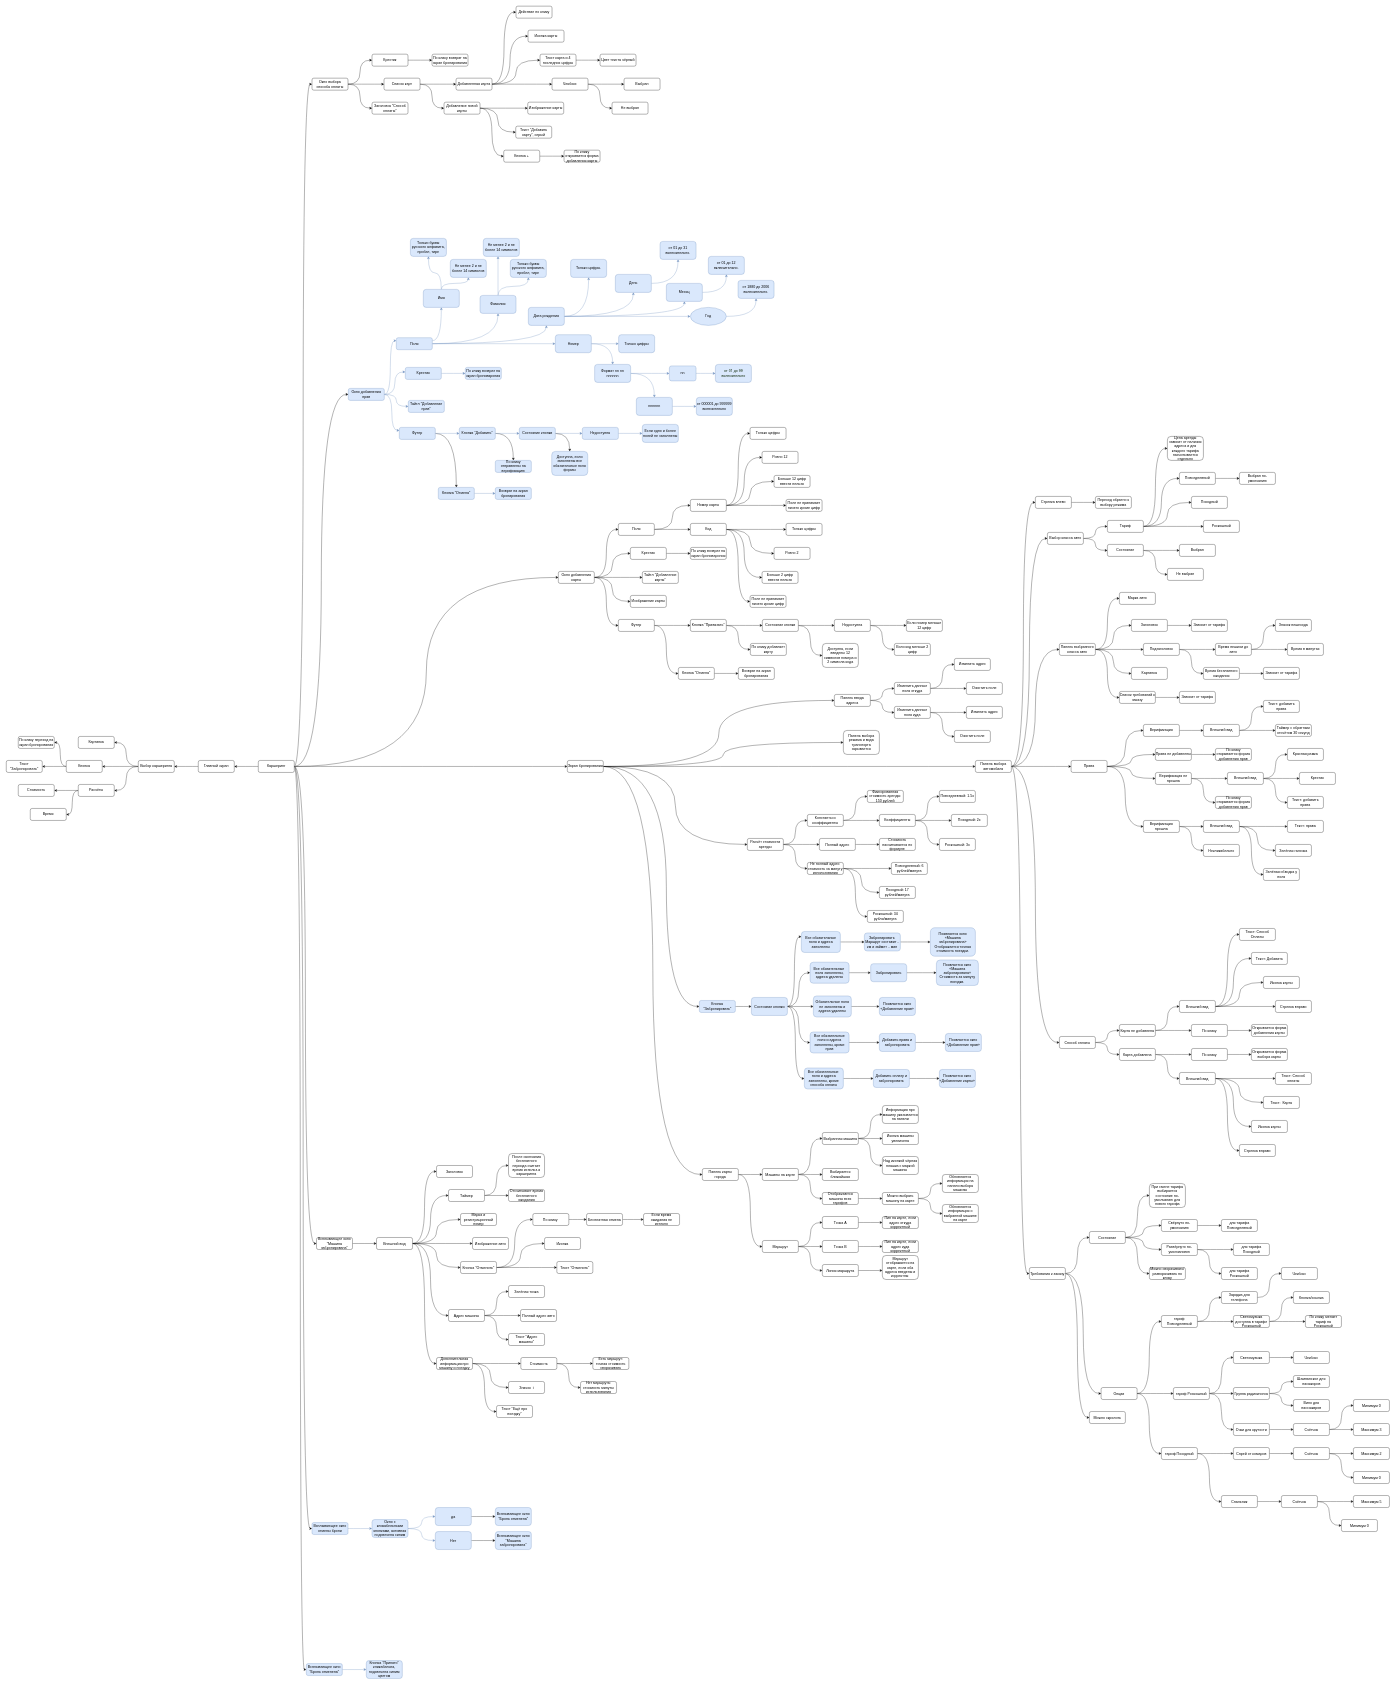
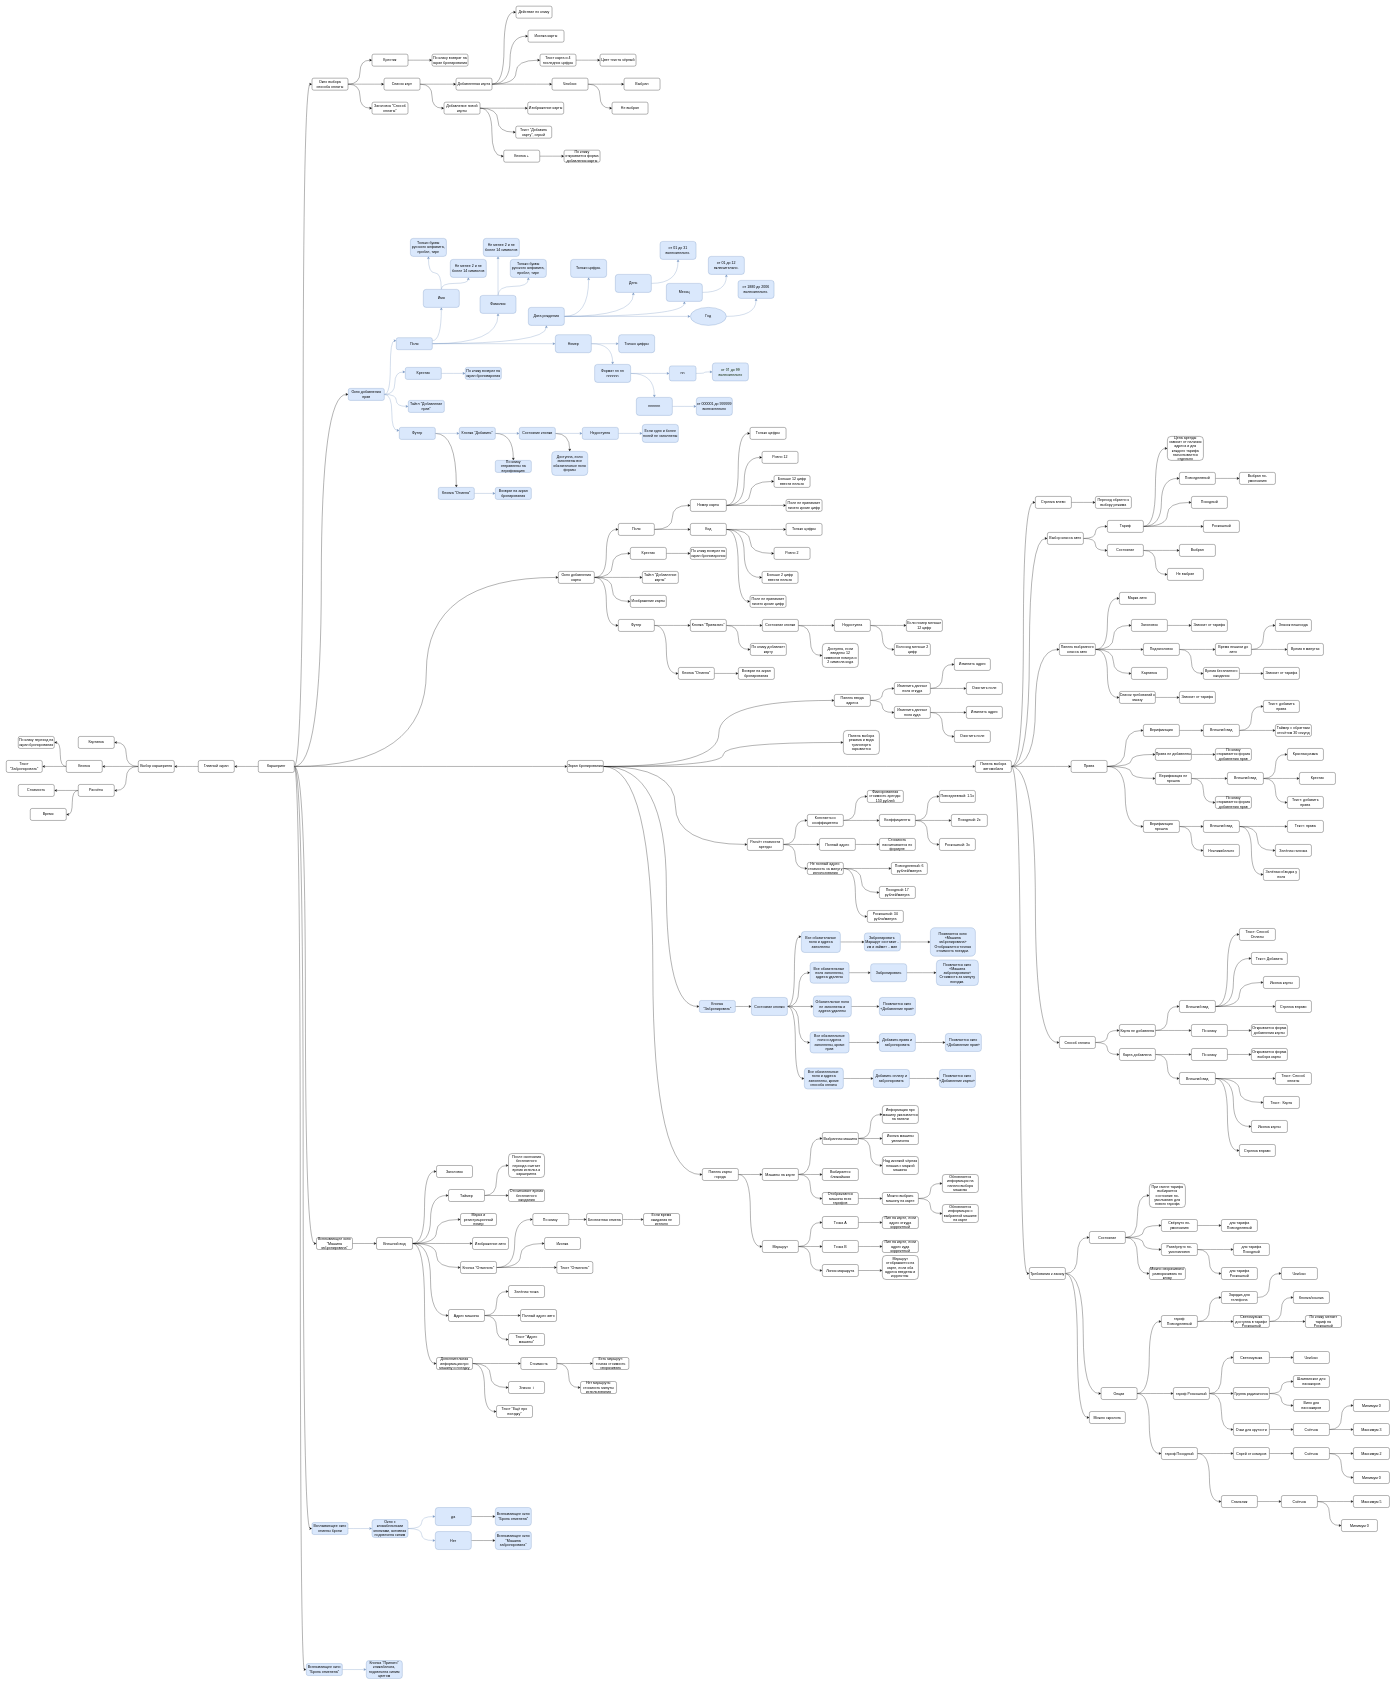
- <mxCell id="482" value="&lt;div style=&quot;font-size: 12px;&quot;&gt;&lt;span style=&quot;background-color: initial; font-size: 12px;&quot;&gt;&lt;font face=&quot;YS Text, Helvetica Neue, Arial, Helvetica, sans-serif&quot; color=&quot;rgba(255, 255, 255, 0.851)&quot; style=&quot;font-size: 12px;&quot;&gt;от 01 до 99 включительно&lt;/font&gt;&lt;/span&gt;&lt;/div&gt;" style="whiteSpace=wrap;html=1;rounded=1;labelBackgroundColor=none;align=center;fillColor=#dae8fc;strokeColor=#6c8ebf;fontSize=12;" vertex="1" parent="1"><mxGeometry x="2383.5" y="1214" width="120" height="60" as="geometry" /></mxCell>
+ <mxCell id="482" value="&lt;div style=&quot;font-size: 12px;&quot;&gt;&lt;span style=&quot;background-color: initial; font-size: 12px;&quot;&gt;&lt;font face=&quot;YS Text, Helvetica Neue, Arial, Helvetica, sans-serif&quot; color=&quot;rgba(255, 255, 255, 0.851)&quot; style=&quot;font-size: 12px;&quot;&gt;от 01 до 99 включительно&lt;/font&gt;&lt;/span&gt;&lt;/div&gt;" style="whiteSpace=wrap;html=1;rounded=1;labelBackgroundColor=none;align=center;fillColor=#dae8fc;strokeColor=#6c8ebf;fontSize=12;" vertex="1" parent="1"><mxGeometry x="2373.5" y="1209" width="120" height="60" as="geometry" /></mxCell>
